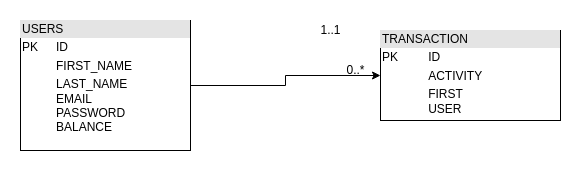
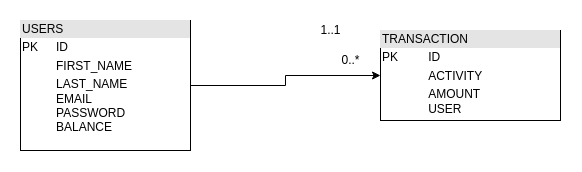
- <mxCell id="4" value="&lt;div style=&quot;box-sizing: border-box ; width: 100% ; background: rgb(228 , 228 , 228) ; padding: 2px&quot;&gt;TRANSACTION&lt;/div&gt;&lt;table style=&quot;width: 100% ; font-size: 1em&quot; cellpadding=&quot;2&quot; cellspacing=&quot;0&quot;&gt;&lt;tbody&gt;&lt;tr&gt;&lt;td&gt;PK&lt;/td&gt;&lt;td&gt;ID&lt;/td&gt;&lt;/tr&gt;&lt;tr&gt;&lt;td&gt;&lt;br&gt;&lt;/td&gt;&lt;td&gt;ACTIVITY&lt;/td&gt;&lt;/tr&gt;&lt;tr&gt;&lt;td&gt;&lt;/td&gt;&lt;td&gt;FIRST&lt;br&gt;USER&lt;/td&gt;&lt;/tr&gt;&lt;/tbody&gt;&lt;/table&gt;" style="verticalAlign=top;align=left;overflow=fill;html=1;" parent="1" vertex="1"><mxGeometry x="380" y="30" width="180" height="90" as="geometry" /></mxCell>
+ <mxCell id="4" value="&lt;div style=&quot;box-sizing: border-box ; width: 100% ; background: rgb(228 , 228 , 228) ; padding: 2px&quot;&gt;TRANSACTION&lt;/div&gt;&lt;table style=&quot;width: 100% ; font-size: 1em&quot; cellpadding=&quot;2&quot; cellspacing=&quot;0&quot;&gt;&lt;tbody&gt;&lt;tr&gt;&lt;td&gt;PK&lt;/td&gt;&lt;td&gt;ID&lt;/td&gt;&lt;/tr&gt;&lt;tr&gt;&lt;td&gt;&lt;br&gt;&lt;/td&gt;&lt;td&gt;ACTIVITY&lt;/td&gt;&lt;/tr&gt;&lt;tr&gt;&lt;td&gt;&lt;/td&gt;&lt;td&gt;AMOUNT&lt;br&gt;USER&lt;/td&gt;&lt;/tr&gt;&lt;/tbody&gt;&lt;/table&gt;" style="verticalAlign=top;align=left;overflow=fill;html=1;" parent="1" vertex="1"><mxGeometry x="380" y="30" width="180" height="90" as="geometry" /></mxCell>
- <mxCell id="6" value="0..*" style="text;html=1;align=center;verticalAlign=middle;resizable=0;points=[];autosize=1;strokeColor=none;" parent="1" vertex="1"><mxGeometry x="340" y="60" width="30" height="20" as="geometry" /></mxCell>
+ <mxCell id="6" value="0..*" style="text;html=1;align=center;verticalAlign=middle;resizable=0;points=[];autosize=1;strokeColor=none;" parent="1" vertex="1"><mxGeometry x="335" y="50" width="30" height="20" as="geometry" /></mxCell>
